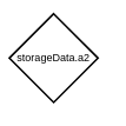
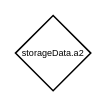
- <mxCell id="2" value="storageData.a2" style="strokeWidth=2;html=1;shape=mxgraph.flowchart.decision;whiteSpace=wrap;" vertex="1" parent="1"><mxGeometry x="10" y="15" width="100" height="100" as="geometry" /></mxCell>
+ <mxCell id="2" value="storageData.a2" style="strokeWidth=2;html=1;shape=mxgraph.flowchart.decision;whiteSpace=wrap;" vertex="1" parent="1"><mxGeometry x="20" y="20" width="100" height="100" as="geometry" /></mxCell>
